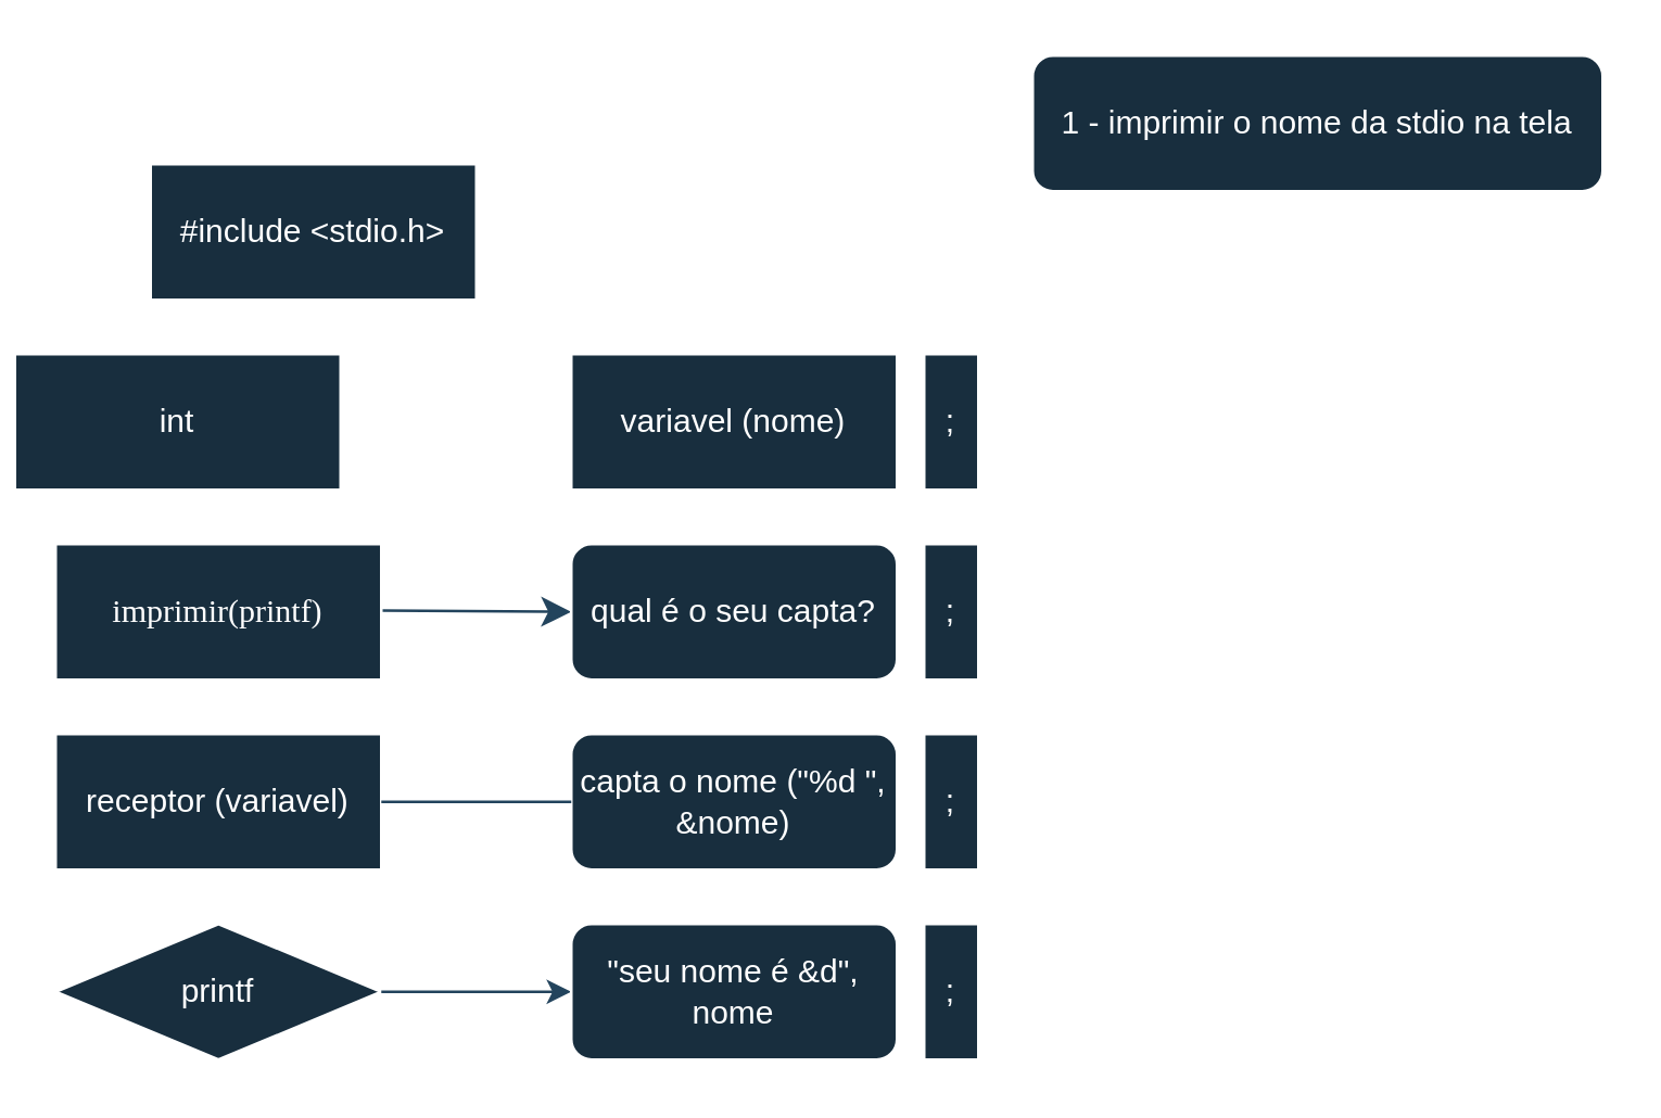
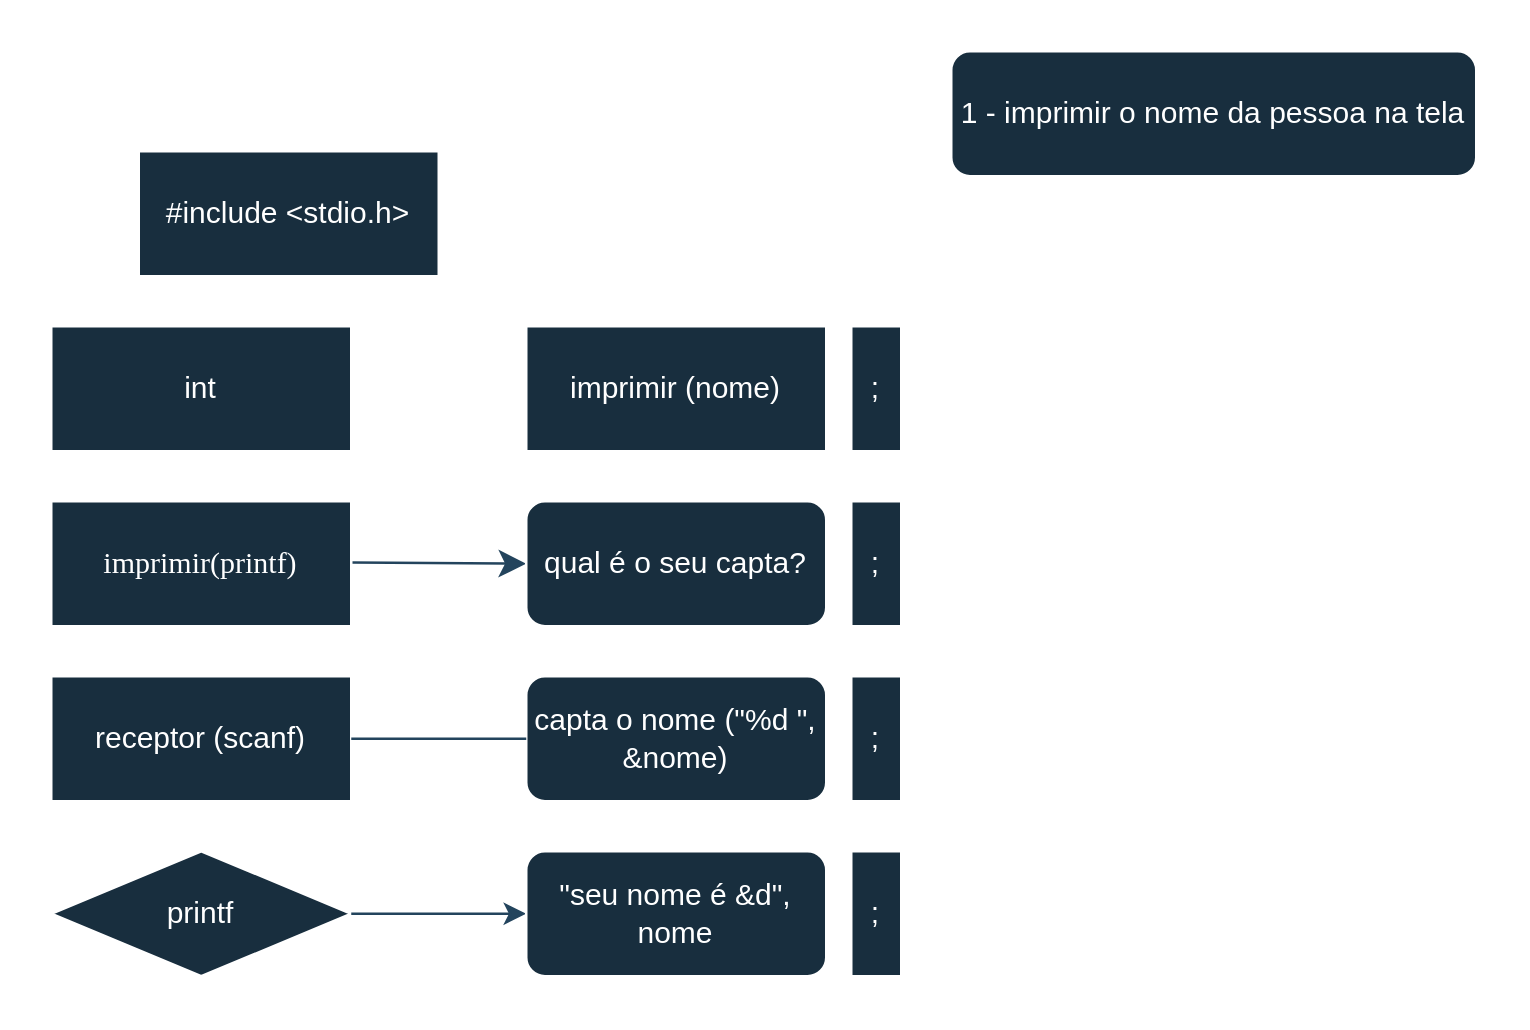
- <mxCell id="17" value="1 - imprimir o nome da stdio na tela" style="rounded=1;whiteSpace=wrap;html=1;strokeColor=#FFFFFF;fontColor=#FFFFFF;fillColor=#182E3E;" vertex="1" parent="1"><mxGeometry x="380" y="20" width="210" height="50" as="geometry" /></mxCell>
+ <mxCell id="17" value="1 - imprimir o nome da pessoa na tela" style="rounded=1;whiteSpace=wrap;html=1;strokeColor=#FFFFFF;fontColor=#FFFFFF;fillColor=#182E3E;" vertex="1" parent="1"><mxGeometry x="380" y="20" width="210" height="50" as="geometry" /></mxCell>
- <mxCell id="9" value="int" style="rounded=0;whiteSpace=wrap;html=1;strokeColor=#FFFFFF;fontColor=#FFFFFF;fillColor=#182E3E;" vertex="1" parent="1"><mxGeometry x="5" y="130" width="120" height="50" as="geometry" /></mxCell>
+ <mxCell id="9" value="int" style="rounded=0;whiteSpace=wrap;html=1;strokeColor=#FFFFFF;fontColor=#FFFFFF;fillColor=#182E3E;" vertex="1" parent="1"><mxGeometry x="20" y="130" width="120" height="50" as="geometry" /></mxCell>
- <mxCell id="10" value="variavel (nome)" style="rounded=0;whiteSpace=wrap;html=1;strokeColor=#FFFFFF;fontColor=#FFFFFF;fillColor=#182E3E;" vertex="1" parent="1"><mxGeometry x="210" y="130" width="120" height="50" as="geometry" /></mxCell>
+ <mxCell id="10" value="imprimir (nome)" style="rounded=0;whiteSpace=wrap;html=1;strokeColor=#FFFFFF;fontColor=#FFFFFF;fillColor=#182E3E;" vertex="1" parent="1"><mxGeometry x="210" y="130" width="120" height="50" as="geometry" /></mxCell>
- <mxCell id="7" value="receptor (variavel)" style="rounded=0;whiteSpace=wrap;html=1;strokeColor=#FFFFFF;fontColor=#FFFFFF;fillColor=#182E3E;" vertex="1" parent="1"><mxGeometry x="20" y="270" width="120" height="50" as="geometry" /></mxCell>
+ <mxCell id="7" value="receptor (scanf)" style="rounded=0;whiteSpace=wrap;html=1;strokeColor=#FFFFFF;fontColor=#FFFFFF;fillColor=#182E3E;" vertex="1" parent="1"><mxGeometry x="20" y="270" width="120" height="50" as="geometry" /></mxCell>
